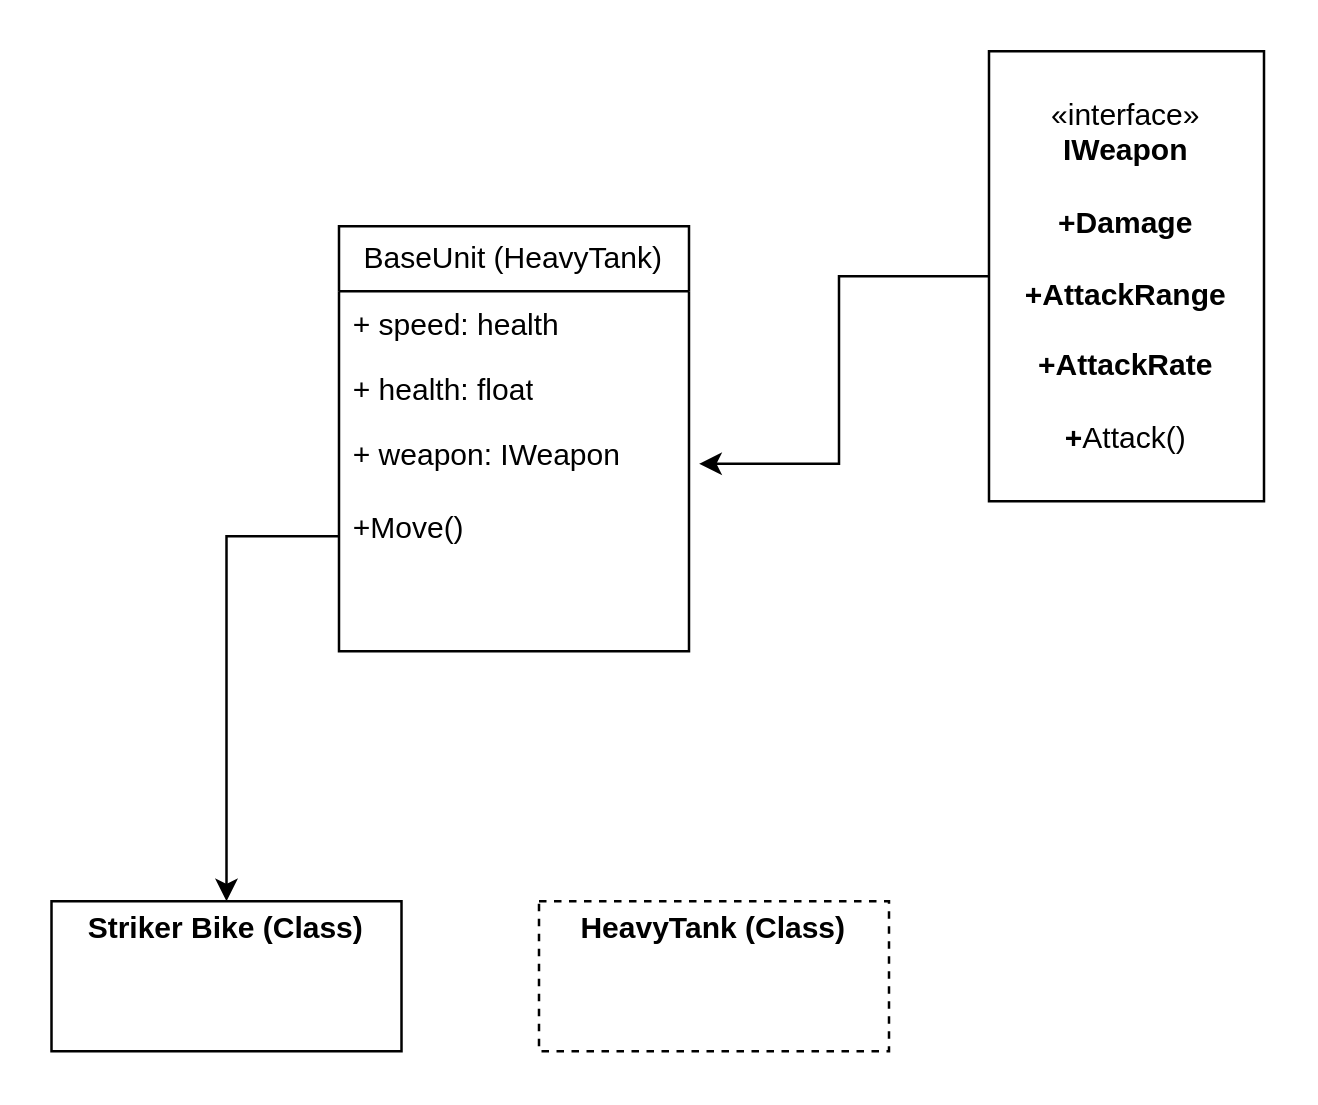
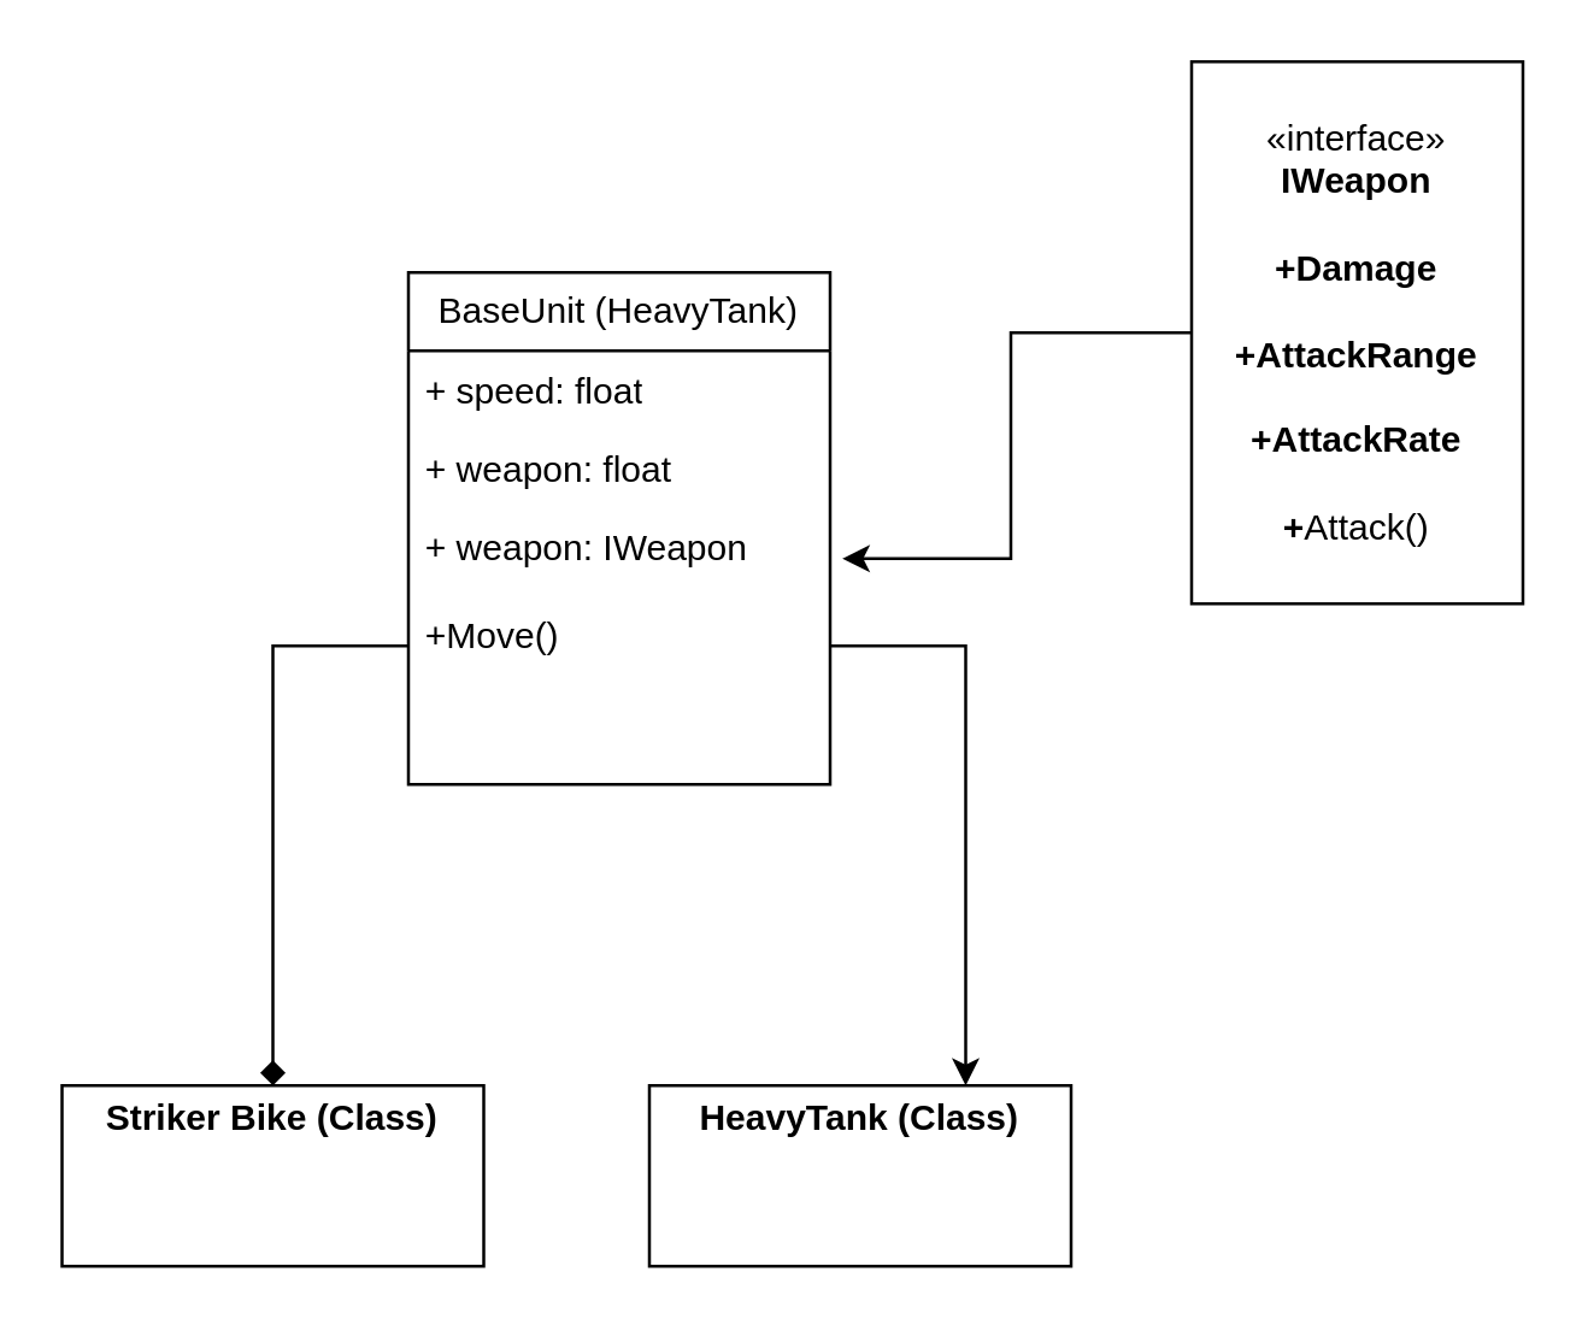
- <mxCell id="3" value="+ speed: health" style="text;strokeColor=none;fillColor=none;align=left;verticalAlign=top;spacingLeft=4;spacingRight=4;overflow=hidden;rotatable=0;points=[[0,0.5],[1,0.5]];portConstraint=eastwest;whiteSpace=wrap;html=1;" vertex="1" parent="2"><mxGeometry y="26" width="140" height="26" as="geometry" /></mxCell>
+ <mxCell id="3" value="+ speed: float" style="text;strokeColor=none;fillColor=none;align=left;verticalAlign=top;spacingLeft=4;spacingRight=4;overflow=hidden;rotatable=0;points=[[0,0.5],[1,0.5]];portConstraint=eastwest;whiteSpace=wrap;html=1;" vertex="1" parent="2"><mxGeometry y="26" width="140" height="26" as="geometry" /></mxCell>
- <mxCell id="4" value="+ health: float" style="text;strokeColor=none;fillColor=none;align=left;verticalAlign=top;spacingLeft=4;spacingRight=4;overflow=hidden;rotatable=0;points=[[0,0.5],[1,0.5]];portConstraint=eastwest;whiteSpace=wrap;html=1;" vertex="1" parent="2"><mxGeometry y="52" width="140" height="26" as="geometry" /></mxCell>
+ <mxCell id="4" value="+ weapon: float" style="text;strokeColor=none;fillColor=none;align=left;verticalAlign=top;spacingLeft=4;spacingRight=4;overflow=hidden;rotatable=0;points=[[0,0.5],[1,0.5]];portConstraint=eastwest;whiteSpace=wrap;html=1;" vertex="1" parent="2"><mxGeometry y="52" width="140" height="26" as="geometry" /></mxCell>
+ <mxCell id="9" style="edgeStyle=orthogonalEdgeStyle;rounded=0;orthogonalLoop=1;jettySize=auto;html=1;entryX=0.75;entryY=0;entryDx=0;entryDy=0;" edge="1" parent="1" source="5" target="8"><mxGeometry relative="1" as="geometry" /></mxCell>
- <mxCell id="7" style="edgeStyle=orthogonalEdgeStyle;rounded=0;orthogonalLoop=1;jettySize=auto;html=1;entryX=0.5;entryY=0;entryDx=0;entryDy=0;" edge="1" parent="1" source="5" target="6"><mxGeometry relative="1" as="geometry" /></mxCell>
+ <mxCell id="7" style="edgeStyle=orthogonalEdgeStyle;rounded=0;orthogonalLoop=1;jettySize=auto;html=1;entryX=0.5;entryY=0;entryDx=0;entryDy=0;endArrow=diamond;" edge="1" parent="1" source="5" target="6"><mxGeometry relative="1" as="geometry" /></mxCell>
- <mxCell id="8" value="&lt;p style=&quot;margin:0px;margin-top:4px;text-align:center;&quot;&gt;&lt;b&gt;HeavyTank (Class)&lt;/b&gt;&lt;/p&gt;" style="verticalAlign=top;align=left;overflow=fill;html=1;whiteSpace=wrap;dashed=1;" vertex="1" parent="1"><mxGeometry x="215" y="360" width="140" height="60" as="geometry" /></mxCell>
+ <mxCell id="8" value="&lt;p style=&quot;margin:0px;margin-top:4px;text-align:center;&quot;&gt;&lt;b&gt;HeavyTank (Class)&lt;/b&gt;&lt;/p&gt;" style="verticalAlign=top;align=left;overflow=fill;html=1;whiteSpace=wrap;" vertex="1" parent="1"><mxGeometry x="215" y="360" width="140" height="60" as="geometry" /></mxCell>
